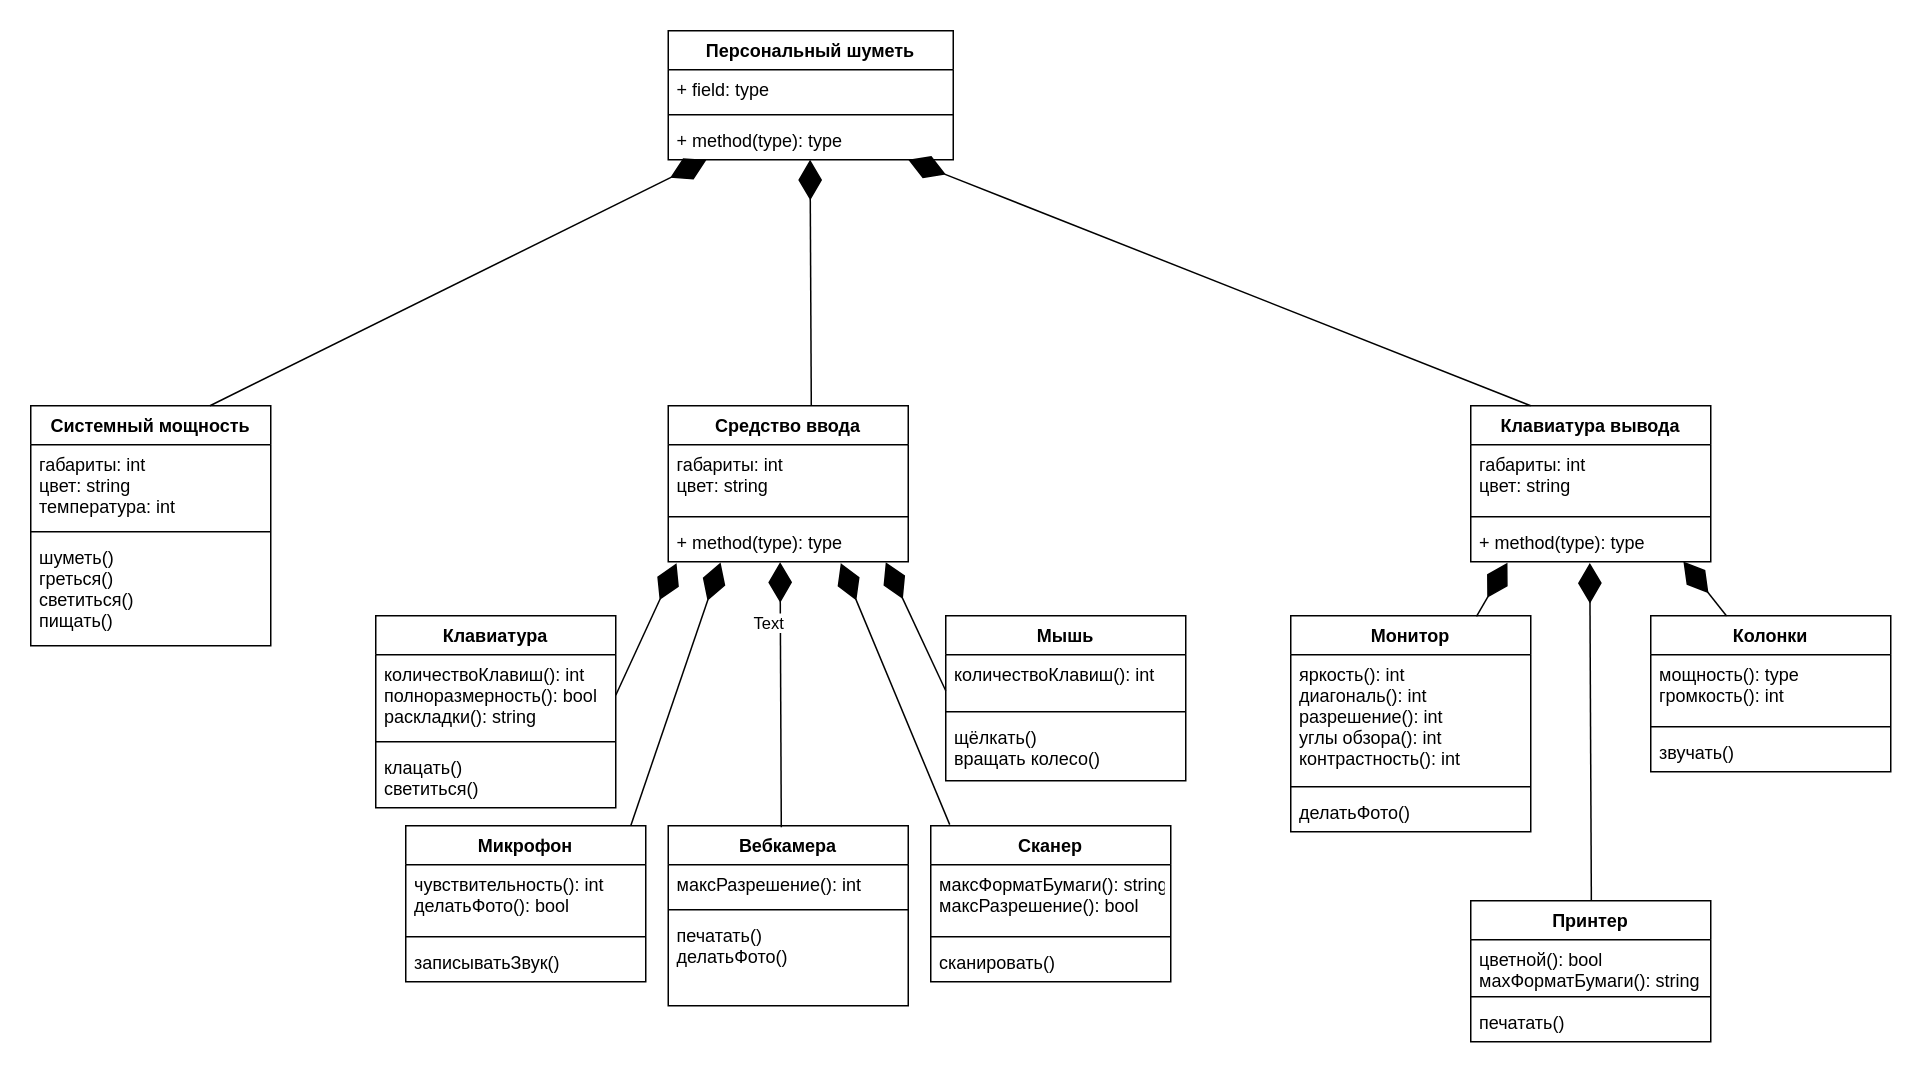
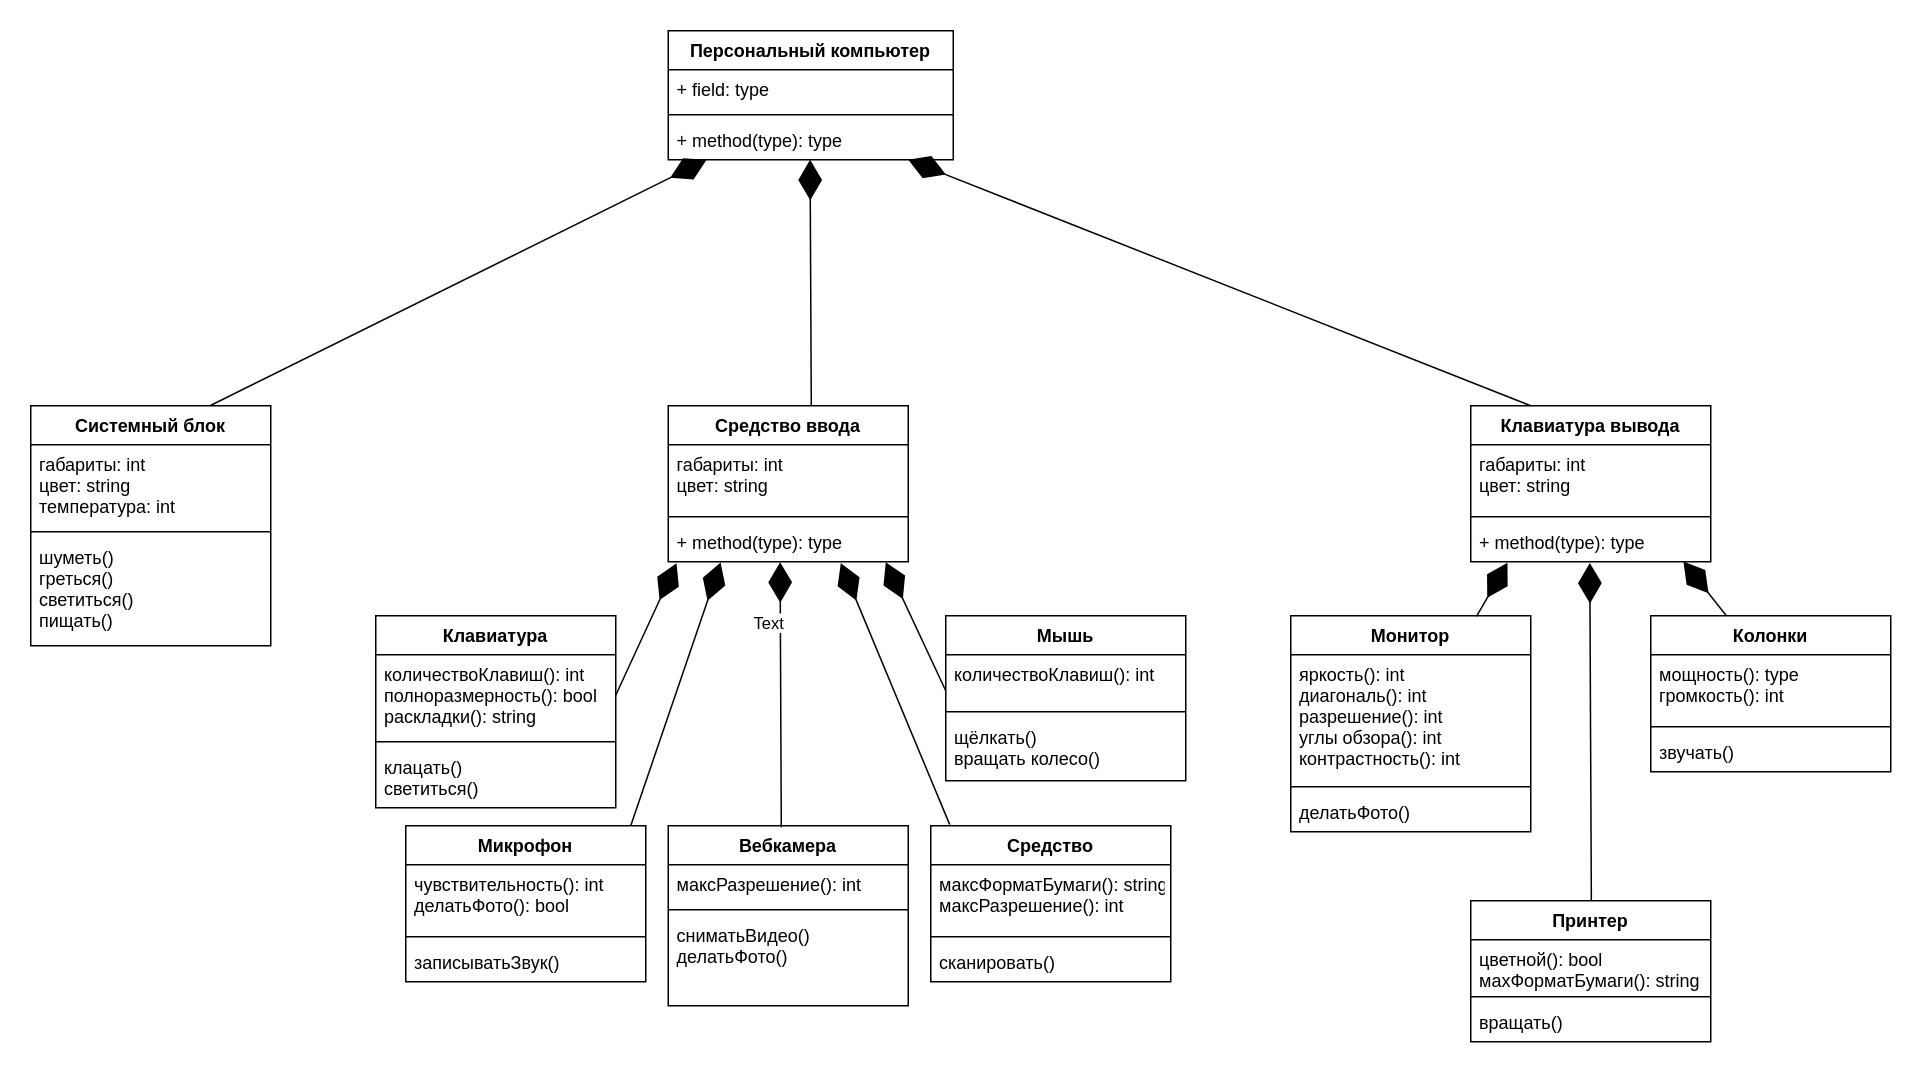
- <mxCell id="2" value="Персональный шуметь" style="swimlane;fontStyle=1;align=center;verticalAlign=top;childLayout=stackLayout;horizontal=1;startSize=26;horizontalStack=0;resizeParent=1;resizeParentMax=0;resizeLast=0;collapsible=1;marginBottom=0;" parent="1" vertex="1"><mxGeometry x="445" y="20" width="190" height="86" as="geometry" /></mxCell>
+ <mxCell id="2" value="Персональный компьютер" style="swimlane;fontStyle=1;align=center;verticalAlign=top;childLayout=stackLayout;horizontal=1;startSize=26;horizontalStack=0;resizeParent=1;resizeParentMax=0;resizeLast=0;collapsible=1;marginBottom=0;" parent="1" vertex="1"><mxGeometry x="445" y="20" width="190" height="86" as="geometry" /></mxCell>
- <mxCell id="6" value="Системный мощность" style="swimlane;fontStyle=1;align=center;verticalAlign=top;childLayout=stackLayout;horizontal=1;startSize=26;horizontalStack=0;resizeParent=1;resizeParentMax=0;resizeLast=0;collapsible=1;marginBottom=0;" parent="1" vertex="1"><mxGeometry x="20" y="270" width="160" height="160" as="geometry" /></mxCell>
+ <mxCell id="6" value="Системный блок" style="swimlane;fontStyle=1;align=center;verticalAlign=top;childLayout=stackLayout;horizontal=1;startSize=26;horizontalStack=0;resizeParent=1;resizeParentMax=0;resizeLast=0;collapsible=1;marginBottom=0;" parent="1" vertex="1"><mxGeometry x="20" y="270" width="160" height="160" as="geometry" /></mxCell>
- <mxCell id="42" value="Сканер" style="swimlane;fontStyle=1;align=center;verticalAlign=top;childLayout=stackLayout;horizontal=1;startSize=26;horizontalStack=0;resizeParent=1;resizeParentMax=0;resizeLast=0;collapsible=1;marginBottom=0;" parent="1" vertex="1"><mxGeometry x="620" y="550" width="160" height="104" as="geometry" /></mxCell>
+ <mxCell id="42" value="Средство" style="swimlane;fontStyle=1;align=center;verticalAlign=top;childLayout=stackLayout;horizontal=1;startSize=26;horizontalStack=0;resizeParent=1;resizeParentMax=0;resizeLast=0;collapsible=1;marginBottom=0;" parent="1" vertex="1"><mxGeometry x="620" y="550" width="160" height="104" as="geometry" /></mxCell>
- <mxCell id="43" value="максФорматБумаги(): string&#10;максРазрешение(): bool" style="text;strokeColor=none;fillColor=none;align=left;verticalAlign=top;spacingLeft=4;spacingRight=4;overflow=hidden;rotatable=0;points=[[0,0.5],[1,0.5]];portConstraint=eastwest;" parent="42" vertex="1"><mxGeometry y="26" width="160" height="44" as="geometry" /></mxCell>
+ <mxCell id="43" value="максФорматБумаги(): string&#10;максРазрешение(): int" style="text;strokeColor=none;fillColor=none;align=left;verticalAlign=top;spacingLeft=4;spacingRight=4;overflow=hidden;rotatable=0;points=[[0,0.5],[1,0.5]];portConstraint=eastwest;" parent="42" vertex="1"><mxGeometry y="26" width="160" height="44" as="geometry" /></mxCell>
- <mxCell id="13" value="печатать()&#10;делатьФото()" style="text;strokeColor=none;fillColor=none;align=left;verticalAlign=top;spacingLeft=4;spacingRight=4;overflow=hidden;rotatable=0;points=[[0,0.5],[1,0.5]];portConstraint=eastwest;" parent="10" vertex="1"><mxGeometry y="60" width="160" height="60" as="geometry" /></mxCell>
+ <mxCell id="13" value="сниматьВидео()&#10;делатьФото()" style="text;strokeColor=none;fillColor=none;align=left;verticalAlign=top;spacingLeft=4;spacingRight=4;overflow=hidden;rotatable=0;points=[[0,0.5],[1,0.5]];portConstraint=eastwest;" parent="10" vertex="1"><mxGeometry y="60" width="160" height="60" as="geometry" /></mxCell>
- <mxCell id="41" value="печатать()" style="text;strokeColor=none;fillColor=none;align=left;verticalAlign=top;spacingLeft=4;spacingRight=4;overflow=hidden;rotatable=0;points=[[0,0.5],[1,0.5]];portConstraint=eastwest;" parent="38" vertex="1"><mxGeometry y="68" width="160" height="26" as="geometry" /></mxCell>
+ <mxCell id="41" value="вращать()" style="text;strokeColor=none;fillColor=none;align=left;verticalAlign=top;spacingLeft=4;spacingRight=4;overflow=hidden;rotatable=0;points=[[0,0.5],[1,0.5]];portConstraint=eastwest;" parent="38" vertex="1"><mxGeometry y="68" width="160" height="26" as="geometry" /></mxCell>
